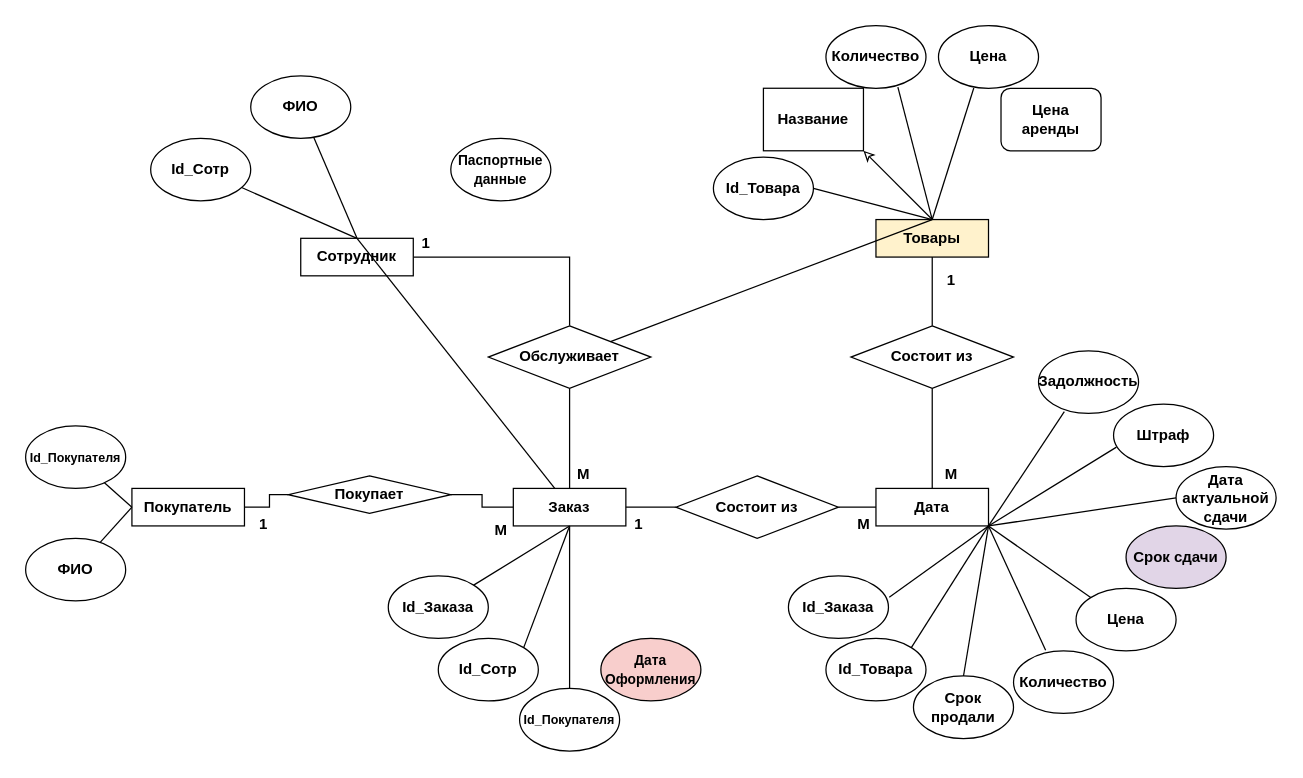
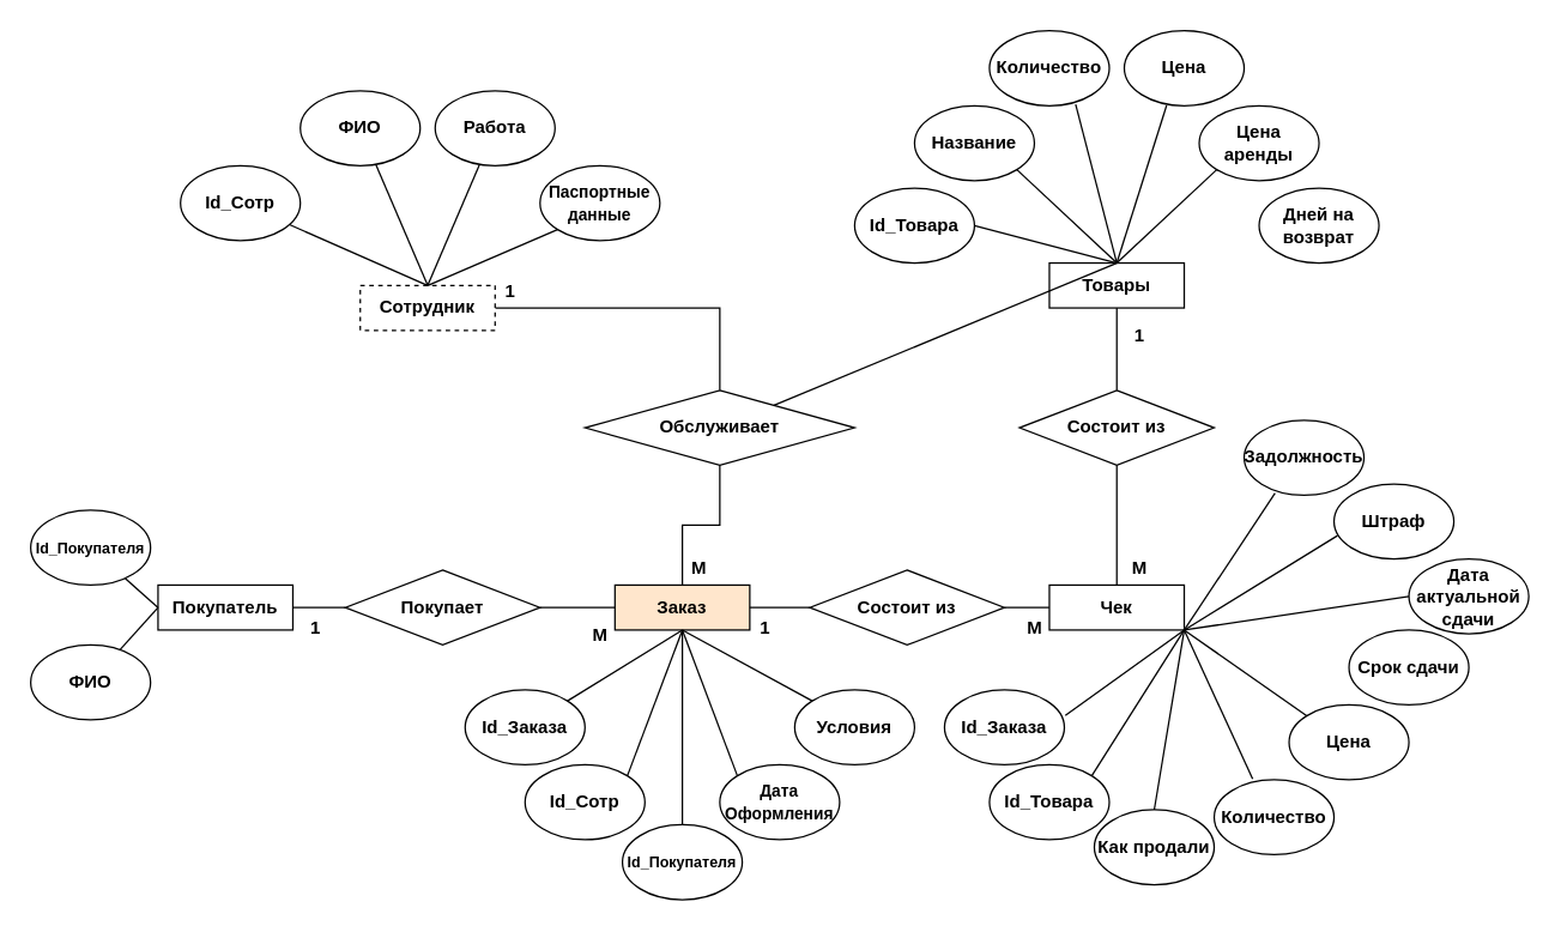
+ <mxCell id="12" value="&lt;b&gt;Работа&lt;/b&gt;" style="ellipse;whiteSpace=wrap;html=1;" parent="1" vertex="1"><mxGeometry x="290" y="60" width="80" height="50" as="geometry" /></mxCell>
- <mxCell id="66" value="&lt;b&gt;Название&lt;/b&gt;" style="whiteSpace=wrap;html=1;rounded=0;" parent="1" vertex="1"><mxGeometry x="610" y="70" width="80" height="50" as="geometry" /></mxCell>
+ <mxCell id="66" value="&lt;b&gt;Название&lt;/b&gt;" style="ellipse;whiteSpace=wrap;html=1;" parent="1" vertex="1"><mxGeometry x="610" y="70" width="80" height="50" as="geometry" /></mxCell>
- <mxCell id="70" value="&lt;b&gt;Цена аренды&lt;/b&gt;" style="whiteSpace=wrap;html=1;rounded=1;" parent="1" vertex="1"><mxGeometry x="800" y="70" width="80" height="50" as="geometry" /></mxCell>
+ <mxCell id="70" value="&lt;b&gt;Цена аренды&lt;/b&gt;" style="ellipse;whiteSpace=wrap;html=1;" parent="1" vertex="1"><mxGeometry x="800" y="70" width="80" height="50" as="geometry" /></mxCell>
+ <mxCell id="75" style="rounded=0;orthogonalLoop=1;jettySize=auto;html=1;entryX=0;entryY=1;entryDx=0;entryDy=0;exitX=0.5;exitY=0;exitDx=0;exitDy=0;endArrow=none;endFill=0;" parent="1" source="65" target="70" edge="1"><mxGeometry relative="1" as="geometry"><mxPoint x="755" y="185" as="sourcePoint" /><mxPoint x="788" y="80" as="targetPoint" /></mxGeometry></mxCell>
- <mxCell id="72" style="rounded=0;orthogonalLoop=1;jettySize=auto;html=1;entryX=1;entryY=1;entryDx=0;entryDy=0;exitX=0.5;exitY=0;exitDx=0;exitDy=0;endArrow=classic;endFill=0;" parent="1" source="65" target="66" edge="1"><mxGeometry relative="1" as="geometry"><mxPoint x="755" y="185" as="sourcePoint" /><mxPoint x="660" y="160" as="targetPoint" /></mxGeometry></mxCell>
+ <mxCell id="72" style="rounded=0;orthogonalLoop=1;jettySize=auto;html=1;entryX=1;entryY=1;entryDx=0;entryDy=0;exitX=0.5;exitY=0;exitDx=0;exitDy=0;endArrow=none;endFill=0;" parent="1" source="65" target="66" edge="1"><mxGeometry relative="1" as="geometry"><mxPoint x="755" y="185" as="sourcePoint" /><mxPoint x="660" y="160" as="targetPoint" /></mxGeometry></mxCell>
+ <mxCell id="11" style="rounded=0;orthogonalLoop=1;jettySize=auto;html=1;entryX=0.5;entryY=0;entryDx=0;entryDy=0;endArrow=none;endFill=0;" parent="1" source="12" target="17" edge="1"><mxGeometry relative="1" as="geometry" /></mxCell>
+ <mxCell id="71" value="&lt;b&gt;Дней на возврат&lt;/b&gt;" style="ellipse;whiteSpace=wrap;html=1;" parent="1" vertex="1"><mxGeometry x="840" y="125" width="80" height="50" as="geometry" /></mxCell>
- <mxCell id="65" value="&lt;b&gt;Товары&lt;/b&gt;" style="rounded=0;whiteSpace=wrap;html=1;fillColor=#fff2cc;" parent="1" vertex="1"><mxGeometry x="700" y="175" width="90" height="30" as="geometry" /></mxCell>
+ <mxCell id="65" value="&lt;b&gt;Товары&lt;/b&gt;" style="rounded=0;whiteSpace=wrap;html=1;" parent="1" vertex="1"><mxGeometry x="700" y="175" width="90" height="30" as="geometry" /></mxCell>
- <mxCell id="17" value="&lt;b&gt;Сотрудник&lt;/b&gt;" style="rounded=0;whiteSpace=wrap;html=1;" parent="16" vertex="1"><mxGeometry x="20" y="15" width="90" height="30" as="geometry" /></mxCell>
+ <mxCell id="17" value="&lt;b&gt;Сотрудник&lt;/b&gt;" style="rounded=0;whiteSpace=wrap;html=1;dashed=1;" parent="16" vertex="1"><mxGeometry x="20" y="15" width="90" height="30" as="geometry" /></mxCell>
- <mxCell id="4" value="&lt;b&gt;Обслуживает&lt;/b&gt;" style="rhombus;whiteSpace=wrap;html=1;" parent="1" vertex="1"><mxGeometry x="390" y="260" width="130" height="50" as="geometry" /></mxCell>
+ <mxCell id="4" value="&lt;b&gt;Обслуживает&lt;/b&gt;" style="rhombus;whiteSpace=wrap;html=1;" parent="1" vertex="1"><mxGeometry x="390" y="260" width="180" height="50" as="geometry" /></mxCell>
- <mxCell id="28" style="rounded=0;orthogonalLoop=1;jettySize=auto;html=1;endArrow=none;endFill=0;exitX=0.5;exitY=0;exitDx=0;exitDy=0;" parent="1" source="17" target="20" edge="1"><mxGeometry relative="1" as="geometry" /></mxCell>
+ <mxCell id="28" style="rounded=0;orthogonalLoop=1;jettySize=auto;html=1;entryX=0;entryY=1;entryDx=0;entryDy=0;endArrow=none;endFill=0;exitX=0.5;exitY=0;exitDx=0;exitDy=0;" parent="1" source="17" target="27" edge="1"><mxGeometry relative="1" as="geometry" /></mxCell>
- <mxCell id="6" value="&lt;b&gt;Покупает&lt;/b&gt;" style="rhombus;whiteSpace=wrap;html=1;" parent="1" vertex="1"><mxGeometry x="230" y="380" width="130" height="30" as="geometry" /></mxCell>
+ <mxCell id="6" value="&lt;b&gt;Покупает&lt;/b&gt;" style="rhombus;whiteSpace=wrap;html=1;" parent="1" vertex="1"><mxGeometry x="230" y="380" width="130" height="50" as="geometry" /></mxCell>
- <mxCell id="20" value="&lt;b&gt;Заказ&lt;/b&gt;" style="rounded=0;whiteSpace=wrap;html=1;" parent="19" vertex="1"><mxGeometry x="20" y="30" width="90" height="30" as="geometry" /></mxCell>
+ <mxCell id="20" value="&lt;b&gt;Заказ&lt;/b&gt;" style="rounded=0;whiteSpace=wrap;html=1;fillColor=#ffe6cc;" parent="19" vertex="1"><mxGeometry x="20" y="30" width="90" height="30" as="geometry" /></mxCell>
- <mxCell id="41" value="&lt;b&gt;Дата&lt;/b&gt;" style="rounded=0;whiteSpace=wrap;html=1;" parent="1" vertex="1"><mxGeometry x="700" y="390" width="90" height="30" as="geometry" /></mxCell>
+ <mxCell id="41" value="&lt;b&gt;Чек&lt;/b&gt;" style="rounded=0;whiteSpace=wrap;html=1;" parent="1" vertex="1"><mxGeometry x="700" y="390" width="90" height="30" as="geometry" /></mxCell>
+ <mxCell id="39" style="rounded=0;orthogonalLoop=1;jettySize=auto;html=1;entryX=0;entryY=0;entryDx=0;entryDy=0;endArrow=none;endFill=0;exitX=0.5;exitY=1;exitDx=0;exitDy=0;" parent="1" source="20" target="34" edge="1"><mxGeometry relative="1" as="geometry" /></mxCell>
- <mxCell id="51" value="&lt;b&gt;Срок сдачи&lt;/b&gt;" style="ellipse;whiteSpace=wrap;html=1;fillColor=#e1d5e7;" parent="1" vertex="1"><mxGeometry x="900" y="420" width="80" height="50" as="geometry" /></mxCell>
+ <mxCell id="51" value="&lt;b&gt;Срок сдачи&lt;/b&gt;" style="ellipse;whiteSpace=wrap;html=1;" parent="1" vertex="1"><mxGeometry x="900" y="420" width="80" height="50" as="geometry" /></mxCell>
+ <mxCell id="38" style="rounded=0;orthogonalLoop=1;jettySize=auto;html=1;entryX=0;entryY=0;entryDx=0;entryDy=0;endArrow=none;endFill=0;exitX=0.5;exitY=1;exitDx=0;exitDy=0;" parent="1" source="20" target="33" edge="1"><mxGeometry relative="1" as="geometry" /></mxCell>
+ <mxCell id="34" value="&lt;b&gt;Условия&lt;/b&gt;" style="ellipse;whiteSpace=wrap;html=1;" parent="1" vertex="1"><mxGeometry x="530" y="460" width="80" height="50" as="geometry" /></mxCell>
- <mxCell id="33" value="&lt;b&gt;&lt;font style=&quot;font-size: 11px;&quot;&gt;Дата Оформления&lt;/font&gt;&lt;/b&gt;" style="ellipse;whiteSpace=wrap;html=1;fillColor=#f8cecc;" parent="1" vertex="1"><mxGeometry x="480" y="510" width="80" height="50" as="geometry" /></mxCell>
+ <mxCell id="33" value="&lt;b&gt;&lt;font style=&quot;font-size: 11px;&quot;&gt;Дата Оформления&lt;/font&gt;&lt;/b&gt;" style="ellipse;whiteSpace=wrap;html=1;" parent="1" vertex="1"><mxGeometry x="480" y="510" width="80" height="50" as="geometry" /></mxCell>
- <mxCell id="48" value="&lt;b&gt;Срок продали&lt;/b&gt;" style="ellipse;whiteSpace=wrap;html=1;" parent="1" vertex="1"><mxGeometry x="730" y="540" width="80" height="50" as="geometry" /></mxCell>
+ <mxCell id="48" value="&lt;b&gt;Как продали&lt;/b&gt;" style="ellipse;whiteSpace=wrap;html=1;" parent="1" vertex="1"><mxGeometry x="730" y="540" width="80" height="50" as="geometry" /></mxCell>
